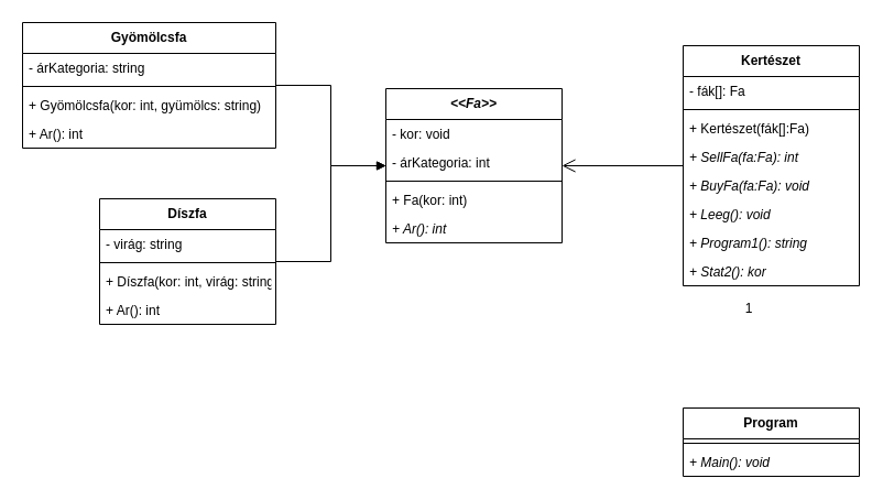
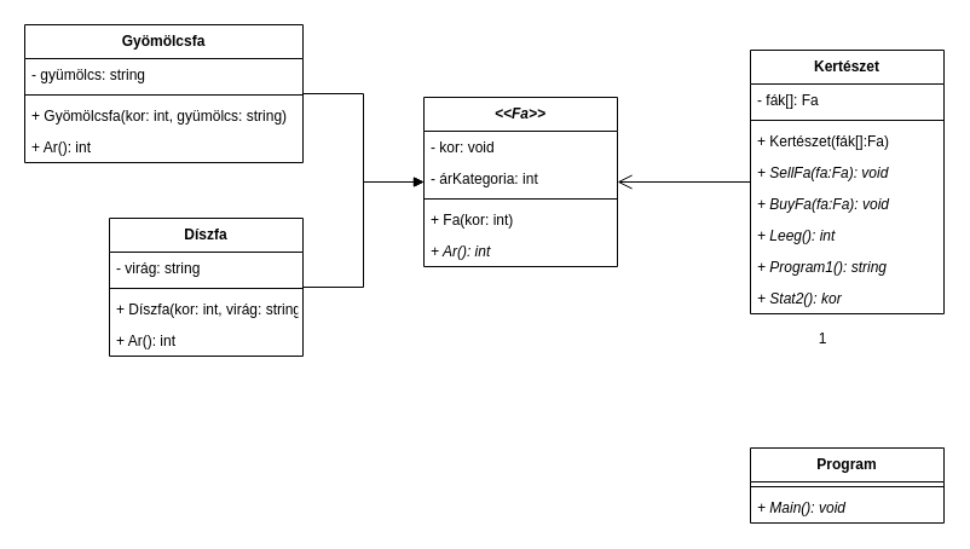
- <mxCell id="16" value="- árKategoria: string&#10;" style="text;strokeColor=none;fillColor=none;align=left;verticalAlign=top;spacingLeft=4;spacingRight=4;overflow=hidden;rotatable=0;points=[[0,0.5],[1,0.5]];portConstraint=eastwest;" vertex="1" parent="15"><mxGeometry y="28" width="230" height="26" as="geometry" /></mxCell>
+ <mxCell id="16" value="- gyümölcs: string&#10;" style="text;strokeColor=none;fillColor=none;align=left;verticalAlign=top;spacingLeft=4;spacingRight=4;overflow=hidden;rotatable=0;points=[[0,0.5],[1,0.5]];portConstraint=eastwest;" vertex="1" parent="15"><mxGeometry y="28" width="230" height="26" as="geometry" /></mxCell>
- <mxCell id="25" value="+ SellFa(fa:Fa): int" style="text;strokeColor=none;fillColor=none;align=left;verticalAlign=top;spacingLeft=4;spacingRight=4;overflow=hidden;rotatable=0;points=[[0,0.5],[1,0.5]];portConstraint=eastwest;fontStyle=2" vertex="1" parent="21"><mxGeometry y="88" width="160" height="26" as="geometry" /></mxCell>
+ <mxCell id="25" value="+ SellFa(fa:Fa): void" style="text;strokeColor=none;fillColor=none;align=left;verticalAlign=top;spacingLeft=4;spacingRight=4;overflow=hidden;rotatable=0;points=[[0,0.5],[1,0.5]];portConstraint=eastwest;fontStyle=2" vertex="1" parent="21"><mxGeometry y="88" width="160" height="26" as="geometry" /></mxCell>
- <mxCell id="27" value="+ Leeg(): void&#10;" style="text;strokeColor=none;fillColor=none;align=left;verticalAlign=top;spacingLeft=4;spacingRight=4;overflow=hidden;rotatable=0;points=[[0,0.5],[1,0.5]];portConstraint=eastwest;fontStyle=2" vertex="1" parent="21"><mxGeometry y="140" width="160" height="26" as="geometry" /></mxCell>
+ <mxCell id="27" value="+ Leeg(): int&#10;" style="text;strokeColor=none;fillColor=none;align=left;verticalAlign=top;spacingLeft=4;spacingRight=4;overflow=hidden;rotatable=0;points=[[0,0.5],[1,0.5]];portConstraint=eastwest;fontStyle=2" vertex="1" parent="21"><mxGeometry y="140" width="160" height="26" as="geometry" /></mxCell>
